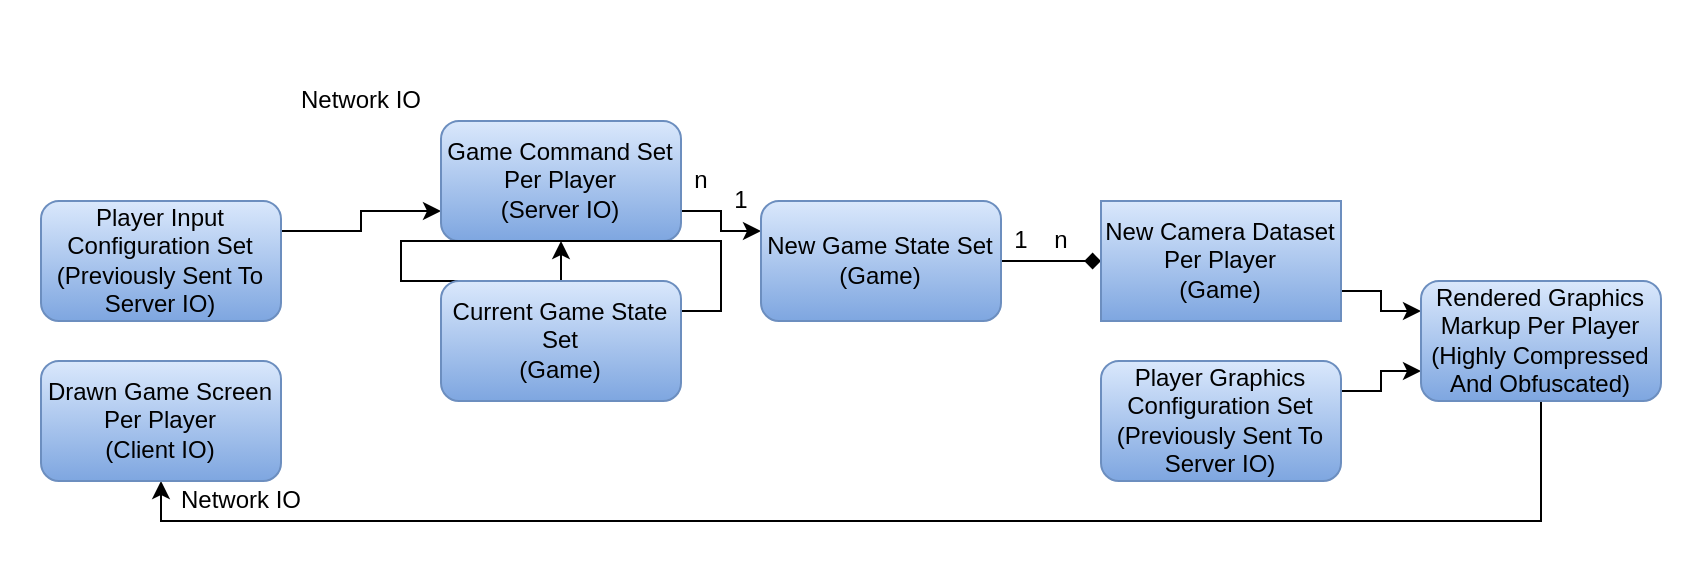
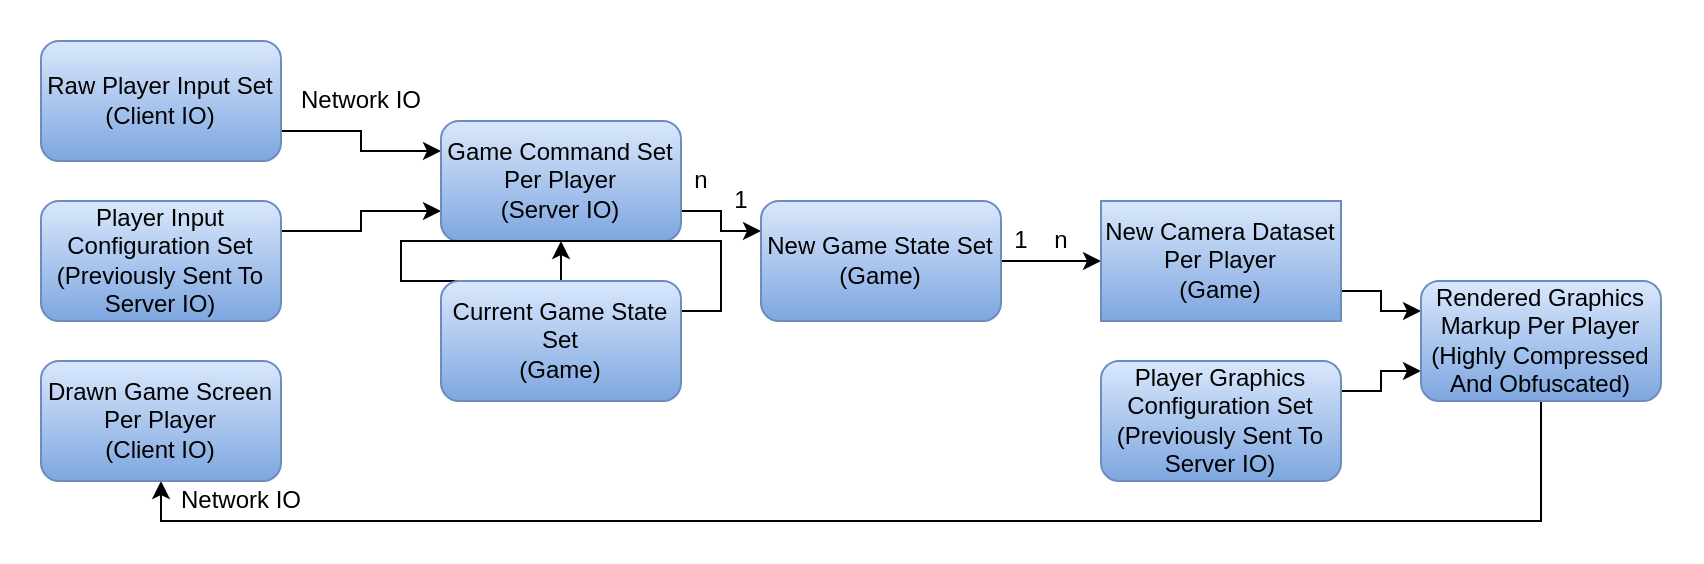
+ <mxCell id="3" value="Raw Player Input Set&lt;br&gt;(Client IO)" style="rounded=1;whiteSpace=wrap;html=1;gradientColor=#7ea6e0;fillColor=#dae8fc;strokeColor=#6c8ebf;" vertex="1" parent="1"><mxGeometry x="20" y="20" width="120" height="60" as="geometry" /></mxCell>
+ <mxCell id="2" style="edgeStyle=orthogonalEdgeStyle;rounded=0;orthogonalLoop=1;jettySize=auto;html=1;exitX=1;exitY=0.75;exitDx=0;exitDy=0;entryX=0;entryY=0.25;entryDx=0;entryDy=0;" edge="1" parent="1" source="3" target="7"><mxGeometry relative="1" as="geometry" /></mxCell>
- <mxCell id="10" style="edgeStyle=orthogonalEdgeStyle;rounded=0;orthogonalLoop=1;jettySize=auto;html=1;exitX=1;exitY=0.5;exitDx=0;exitDy=0;entryX=0;entryY=0.5;entryDx=0;entryDy=0;endArrow=diamond;" edge="1" parent="1" source="11" target="13"><mxGeometry relative="1" as="geometry" /></mxCell>
+ <mxCell id="10" style="edgeStyle=orthogonalEdgeStyle;rounded=0;orthogonalLoop=1;jettySize=auto;html=1;exitX=1;exitY=0.5;exitDx=0;exitDy=0;entryX=0;entryY=0.5;entryDx=0;entryDy=0;" edge="1" parent="1" source="11" target="13"><mxGeometry relative="1" as="geometry" /></mxCell>
